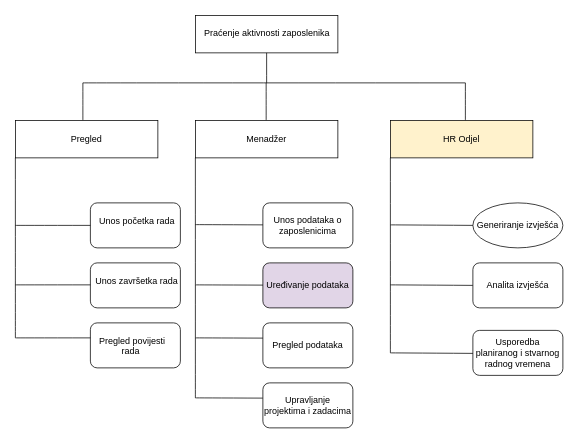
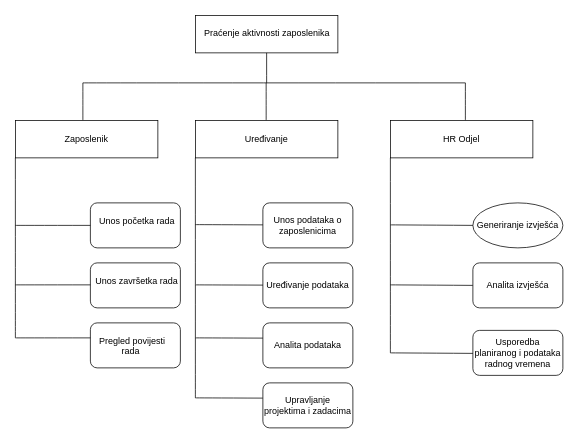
- <mxCell id="12" value="&lt;meta charset=&quot;utf-8&quot;&gt;Pregled" style="rounded=0;whiteSpace=wrap;html=1;" vertex="1" parent="1"><mxGeometry x="20" y="160" width="190" height="50" as="geometry" /></mxCell>
+ <mxCell id="12" value="&lt;meta charset=&quot;utf-8&quot;&gt;Zaposlenik" style="rounded=0;whiteSpace=wrap;html=1;" vertex="1" parent="1"><mxGeometry x="20" y="160" width="190" height="50" as="geometry" /></mxCell>
- <mxCell id="13" value="&lt;meta charset=&quot;utf-8&quot;&gt;Menadžer" style="rounded=0;whiteSpace=wrap;html=1;" vertex="1" parent="1"><mxGeometry x="260" y="160" width="190" height="50" as="geometry" /></mxCell>
+ <mxCell id="13" value="&lt;meta charset=&quot;utf-8&quot;&gt;Uređivanje" style="rounded=0;whiteSpace=wrap;html=1;" vertex="1" parent="1"><mxGeometry x="260" y="160" width="190" height="50" as="geometry" /></mxCell>
- <mxCell id="14" value="&lt;meta charset=&quot;utf-8&quot;&gt;HR Odjel" style="rounded=0;whiteSpace=wrap;html=1;fillColor=#fff2cc;" vertex="1" parent="1"><mxGeometry x="520" y="160" width="190" height="50" as="geometry" /></mxCell>
+ <mxCell id="14" value="&lt;meta charset=&quot;utf-8&quot;&gt;HR Odjel" style="rounded=0;whiteSpace=wrap;html=1;" vertex="1" parent="1"><mxGeometry x="520" y="160" width="190" height="50" as="geometry" /></mxCell>
- <mxCell id="24" value="Uređivanje podataka" style="rounded=1;whiteSpace=wrap;html=1;fillColor=#e1d5e7;" vertex="1" parent="1"><mxGeometry x="350" y="350" width="120" height="60" as="geometry" /></mxCell>
+ <mxCell id="24" value="Uređivanje podataka" style="rounded=1;whiteSpace=wrap;html=1;" vertex="1" parent="1"><mxGeometry x="350" y="350" width="120" height="60" as="geometry" /></mxCell>
- <mxCell id="25" value="Pregled podataka" style="rounded=1;whiteSpace=wrap;html=1;" vertex="1" parent="1"><mxGeometry x="350" y="430" width="120" height="60" as="geometry" /></mxCell>
+ <mxCell id="25" value="Analita podataka" style="rounded=1;whiteSpace=wrap;html=1;" vertex="1" parent="1"><mxGeometry x="350" y="430" width="120" height="60" as="geometry" /></mxCell>
- <mxCell id="27" value="&lt;meta charset=&quot;utf-8&quot;&gt;Usporedba planiranog i stvarnog radnog vremena" style="rounded=1;whiteSpace=wrap;html=1;" vertex="1" parent="1"><mxGeometry x="630" y="440" width="120" height="60" as="geometry" /></mxCell>
+ <mxCell id="27" value="&lt;meta charset=&quot;utf-8&quot;&gt;Usporedba planiranog i podataka radnog vremena" style="rounded=1;whiteSpace=wrap;html=1;" vertex="1" parent="1"><mxGeometry x="630" y="440" width="120" height="60" as="geometry" /></mxCell>
